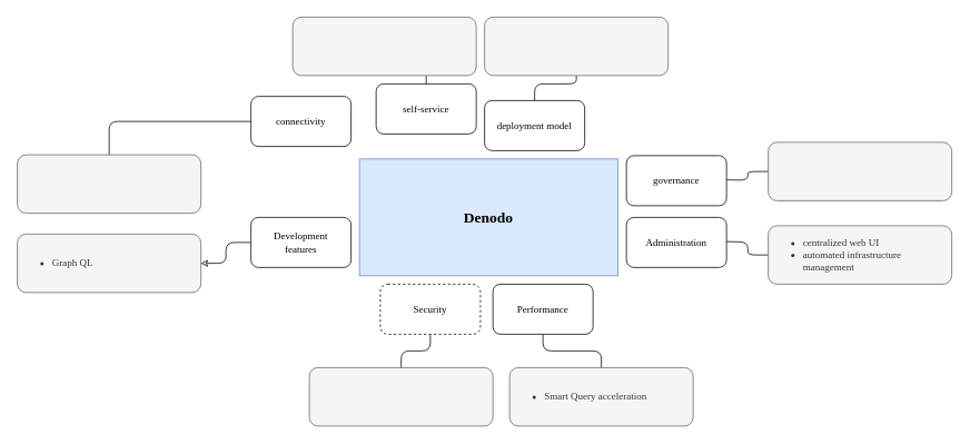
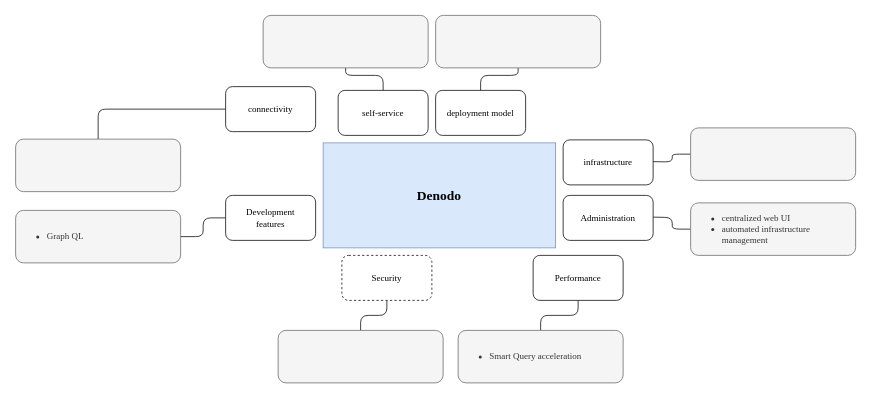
- <mxCell id="22" value="self-service" style="rounded=1;whiteSpace=wrap;html=1;fontFamily=Tahoma;" vertex="1" parent="1"><mxGeometry x="450" y="100" width="120" height="60" as="geometry" /></mxCell>
+ <mxCell id="22" value="self-service" style="rounded=1;whiteSpace=wrap;html=1;fontFamily=Tahoma;" vertex="1" parent="1"><mxGeometry x="450" y="120" width="120" height="60" as="geometry" /></mxCell>
- <mxCell id="11" value="governance" style="rounded=1;whiteSpace=wrap;html=1;fontFamily=Tahoma;" vertex="1" parent="1"><mxGeometry x="750" y="186" width="120" height="60" as="geometry" /></mxCell>
+ <mxCell id="11" value="infrastructure" style="rounded=1;whiteSpace=wrap;html=1;fontFamily=Tahoma;" vertex="1" parent="1"><mxGeometry x="750" y="186" width="120" height="60" as="geometry" /></mxCell>
- <mxCell id="18" style="edgeStyle=orthogonalEdgeStyle;rounded=1;orthogonalLoop=1;jettySize=auto;html=1;fontFamily=Tahoma;endArrow=classic;endFill=0;" edge="1" parent="1" source="19" target="20"><mxGeometry relative="1" as="geometry" /></mxCell>
+ <mxCell id="18" style="edgeStyle=orthogonalEdgeStyle;rounded=1;orthogonalLoop=1;jettySize=auto;html=1;fontFamily=Tahoma;endArrow=none;endFill=0;" edge="1" parent="1" source="19" target="20"><mxGeometry relative="1" as="geometry" /></mxCell>
- <mxCell id="6" value="Performance" style="rounded=1;whiteSpace=wrap;html=1;fontFamily=Tahoma;" vertex="1" parent="1"><mxGeometry x="590" y="340" width="120" height="60" as="geometry" /></mxCell>
+ <mxCell id="6" value="Performance" style="rounded=1;whiteSpace=wrap;html=1;fontFamily=Tahoma;" vertex="1" parent="1"><mxGeometry x="710" y="340" width="120" height="60" as="geometry" /></mxCell>
